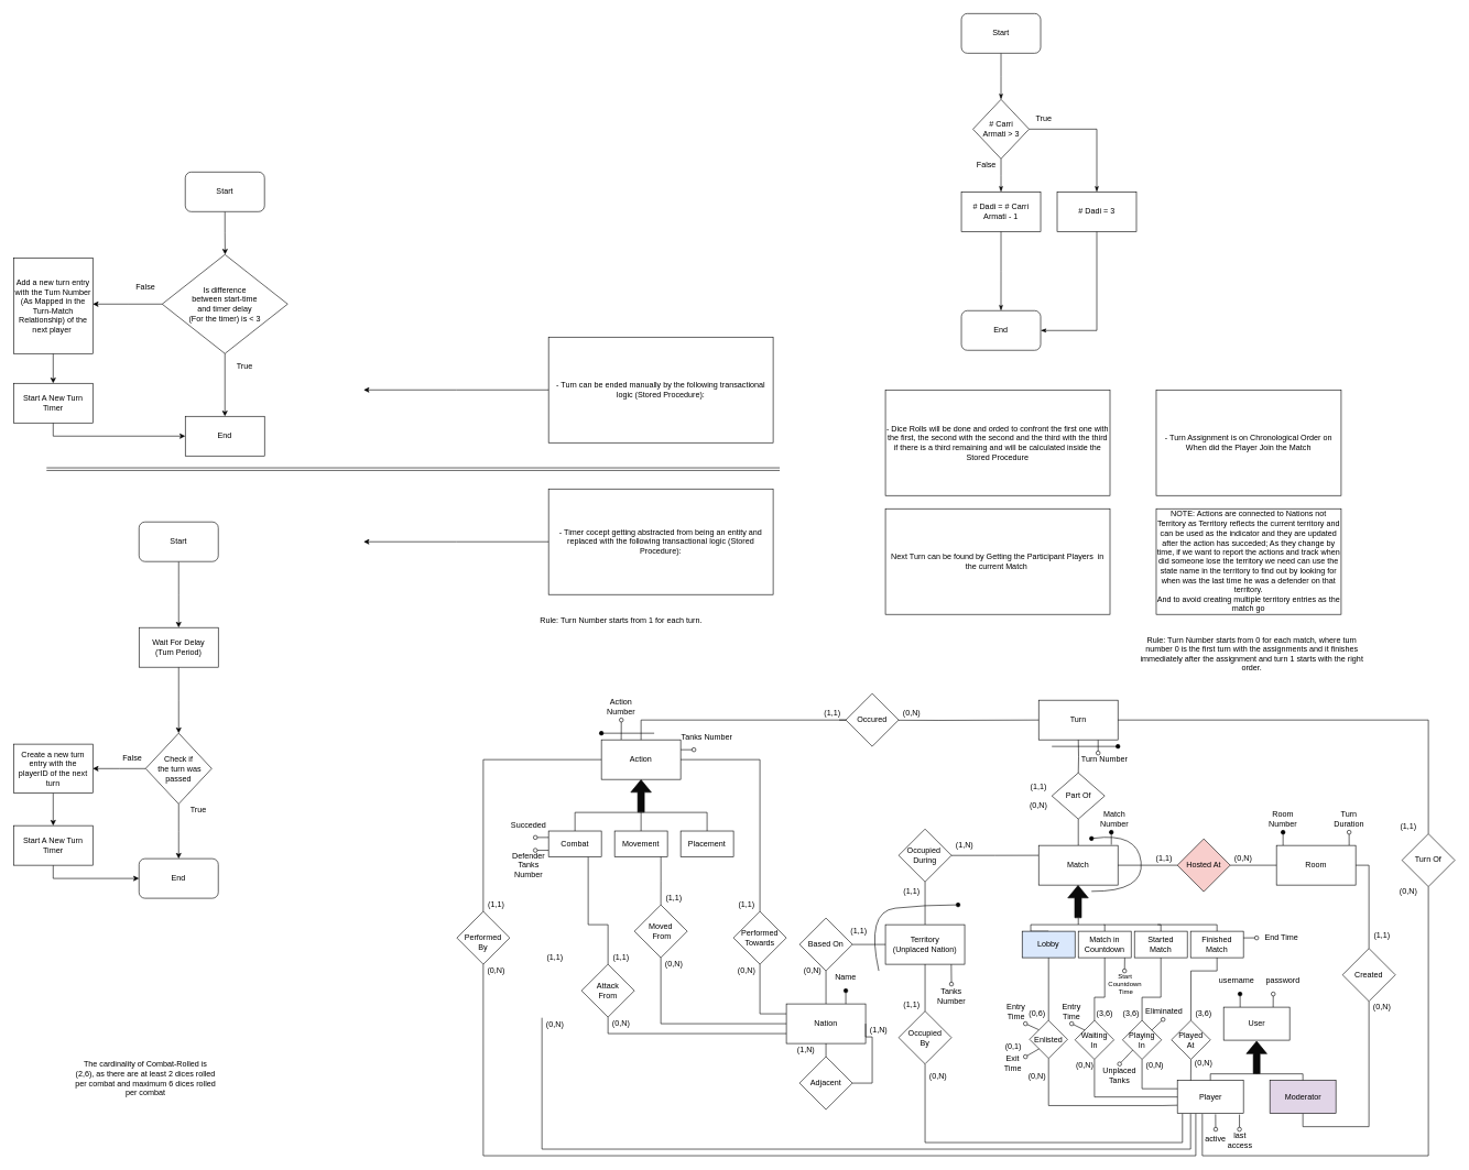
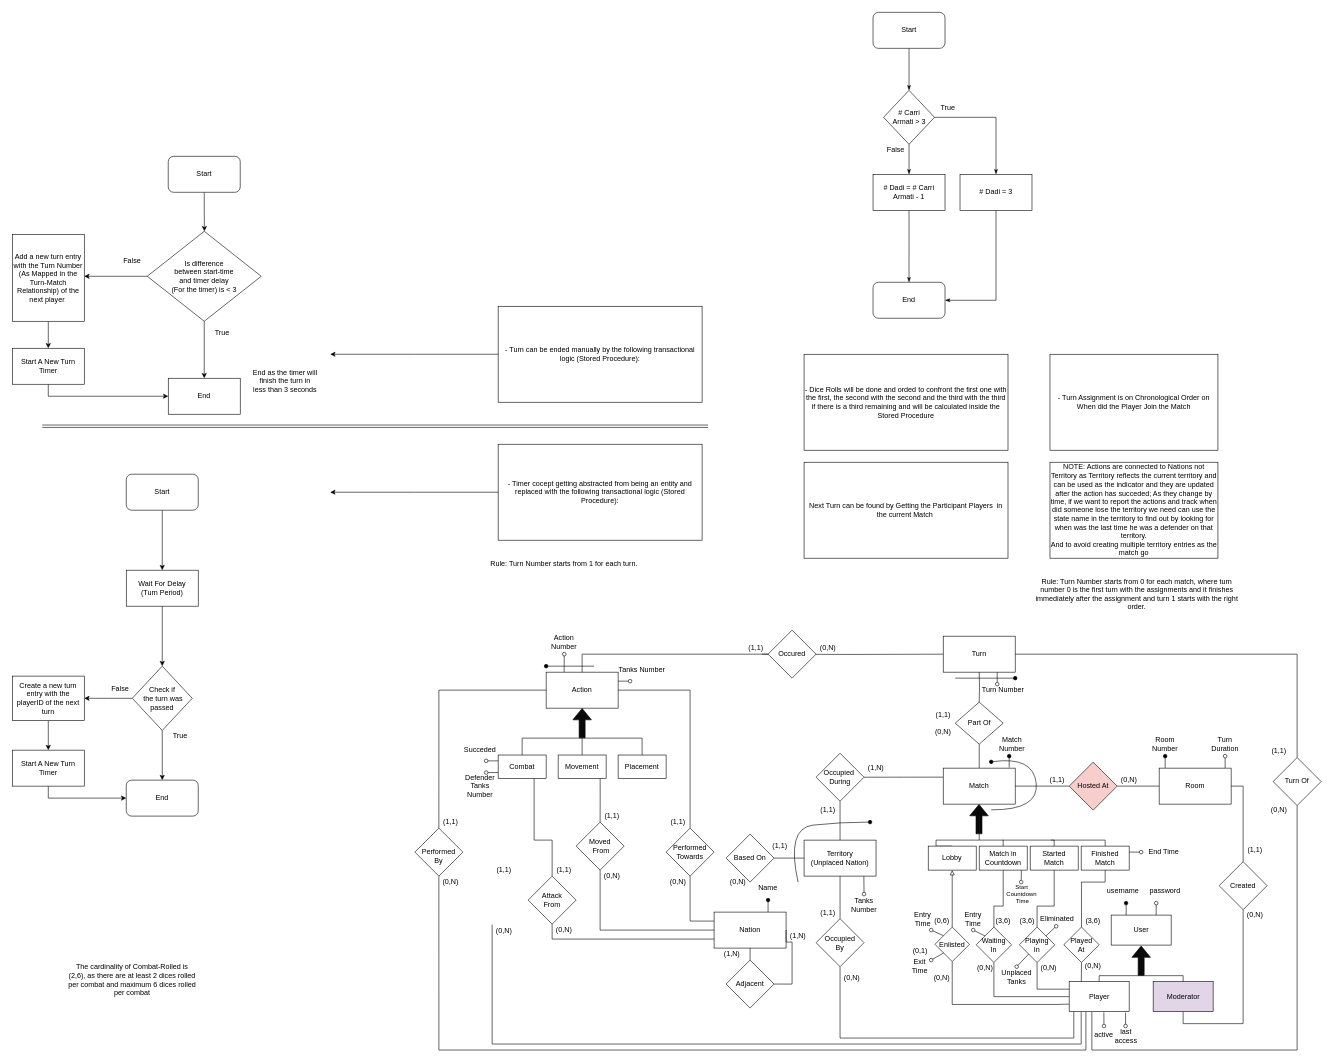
+ <mxCell id="58" value="End as the timer will finish the turn in less than 3 seconds" style="text;html=1;strokeColor=none;fillColor=none;align=center;verticalAlign=middle;whiteSpace=wrap;rounded=0;" parent="1" vertex="1"><mxGeometry x="420" y="605" width="110" height="60" as="geometry" /></mxCell>
- <mxCell id="162" value="Lobby" style="rounded=0;whiteSpace=wrap;html=1;fillColor=#dae8fc;" parent="1" vertex="1"><mxGeometry x="1547" y="1410" width="80" height="40" as="geometry" /></mxCell>
+ <mxCell id="162" value="Lobby" style="rounded=0;whiteSpace=wrap;html=1;" parent="1" vertex="1"><mxGeometry x="1547" y="1410" width="80" height="40" as="geometry" /></mxCell>
- <mxCell id="14" style="edgeStyle=orthogonalEdgeStyle;rounded=0;orthogonalLoop=1;jettySize=auto;html=1;exitX=0.5;exitY=0;exitDx=0;exitDy=0;entryX=0.5;entryY=1;entryDx=0;entryDy=0;endArrow=none;endFill=0;" parent="1" source="16" target="162" edge="1"><mxGeometry relative="1" as="geometry" /></mxCell>
+ <mxCell id="14" style="edgeStyle=orthogonalEdgeStyle;rounded=0;orthogonalLoop=1;jettySize=auto;html=1;exitX=0.5;exitY=0;exitDx=0;exitDy=0;entryX=0.5;entryY=1;entryDx=0;entryDy=0;endArrow=block;endFill=0;" parent="1" source="16" target="162" edge="1"><mxGeometry relative="1" as="geometry" /></mxCell>
- <mxCell id="23" style="edgeStyle=orthogonalEdgeStyle;rounded=0;orthogonalLoop=1;jettySize=auto;html=1;exitX=0;exitY=0.5;exitDx=0;exitDy=0;entryX=0.5;entryY=0;entryDx=0;entryDy=0;endArrow=none;endFill=0;fillColor=#0A0A0A;" parent="1" source="24" target="78" edge="1"><mxGeometry relative="1" as="geometry" /></mxCell>
